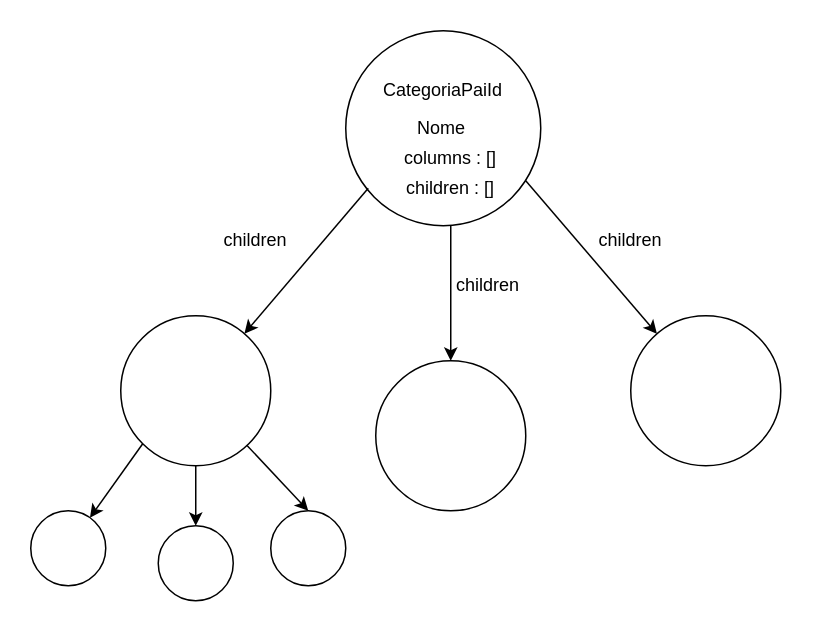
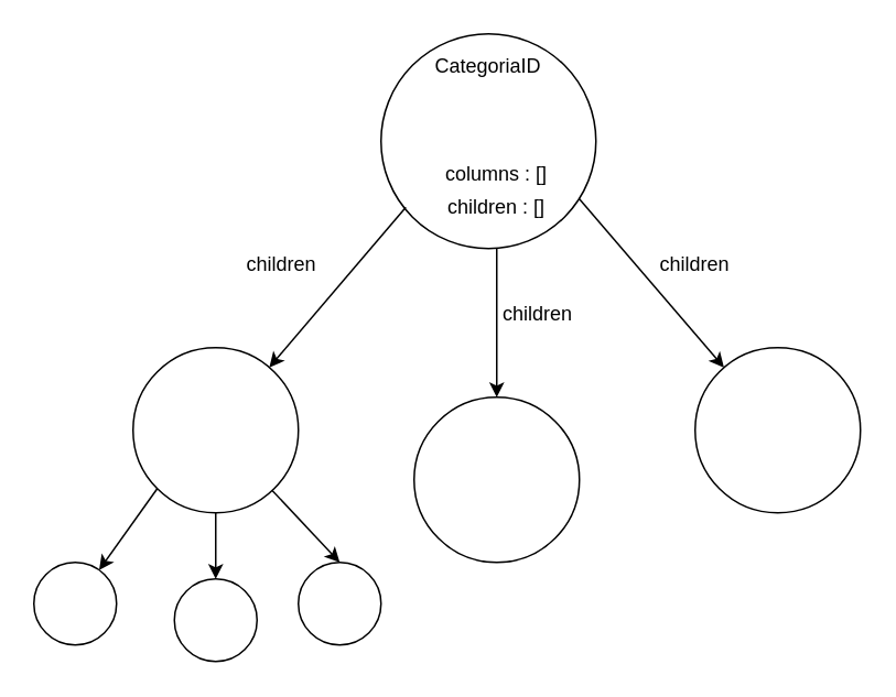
+ <mxCell id="3" value="CategoriaID" style="text;html=1;strokeColor=none;fillColor=none;align=center;verticalAlign=middle;whiteSpace=wrap;rounded=0;" vertex="1" parent="1"><mxGeometry x="245" y="30" width="100" height="20" as="geometry" /></mxCell>
- <mxCell id="4" value="CategoriaPaiId" style="text;html=1;strokeColor=none;fillColor=none;align=center;verticalAlign=middle;whiteSpace=wrap;rounded=0;" vertex="1" parent="1"><mxGeometry x="245" y="50" width="100" height="20" as="geometry" /></mxCell>
- <mxCell id="5" value="Nome" style="text;html=1;strokeColor=none;fillColor=none;align=center;verticalAlign=middle;whiteSpace=wrap;rounded=0;" vertex="1" parent="1"><mxGeometry x="274" y="75" width="40" height="20" as="geometry" /></mxCell>
